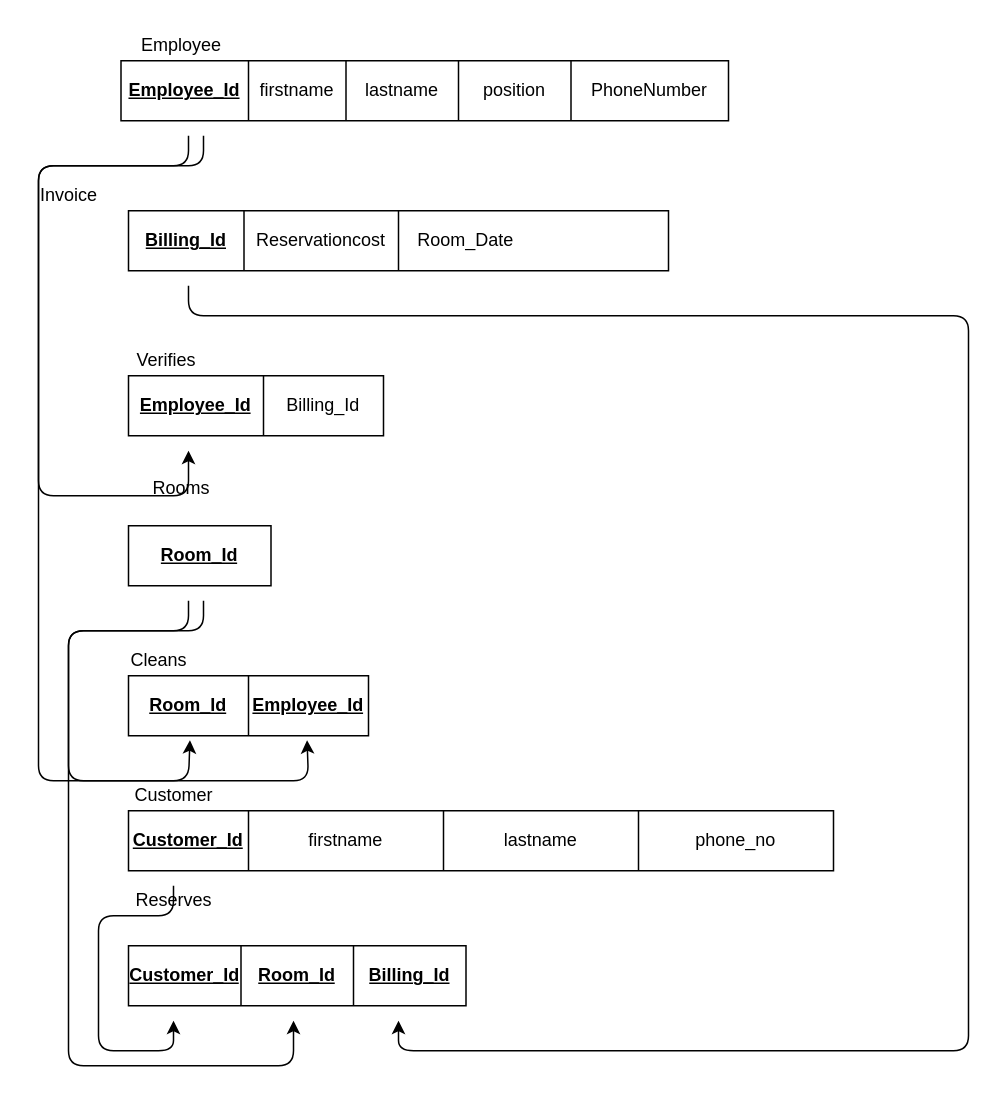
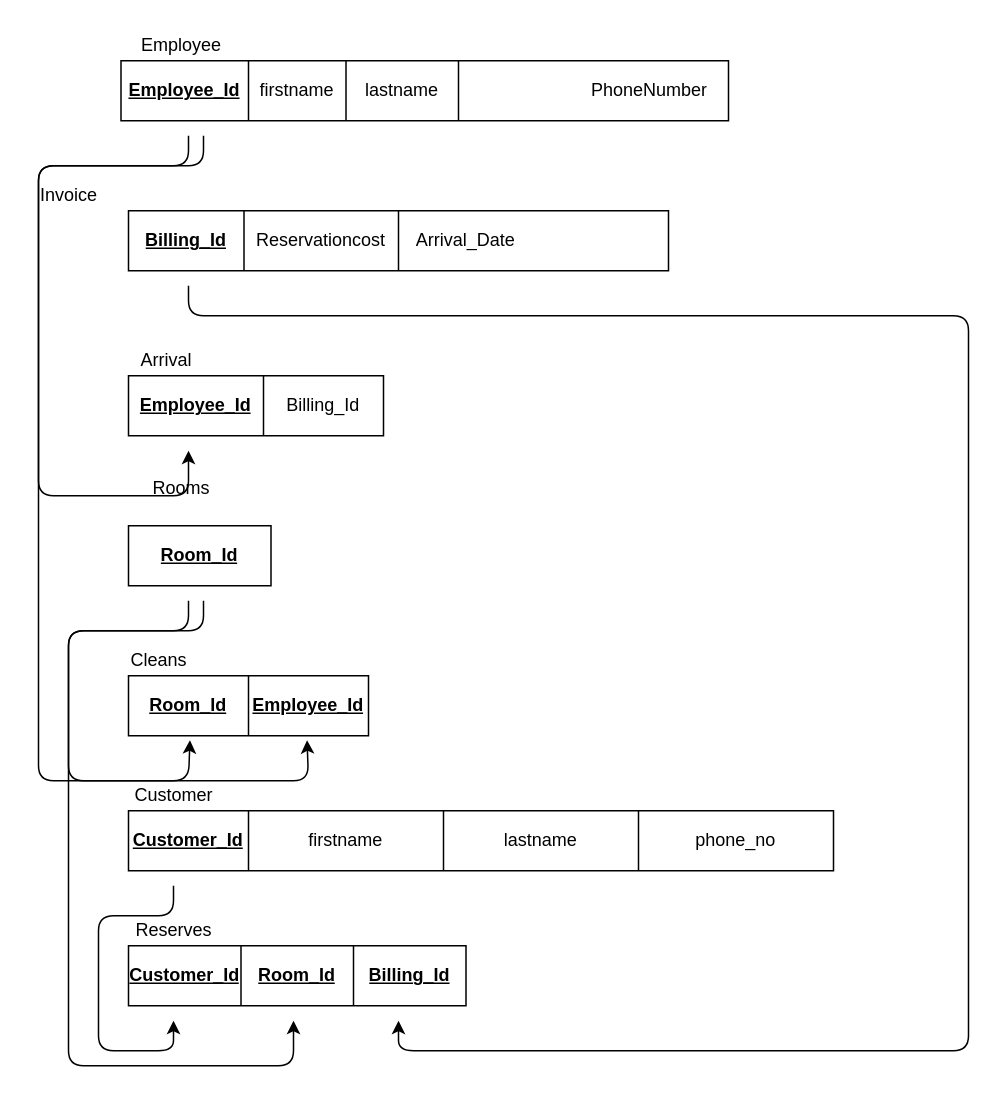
- <mxCell id="26" value="position" style="shape=partialRectangle;html=1;whiteSpace=wrap;connectable=0;overflow=hidden;fillColor=none;top=0;left=0;bottom=0;right=0;" vertex="1" parent="22"><mxGeometry x="225" width="75" height="40" as="geometry" /></mxCell>
- <mxCell id="10" value="Room_Date" style="shape=partialRectangle;html=1;whiteSpace=wrap;connectable=0;overflow=hidden;fillColor=none;top=0;left=0;bottom=0;right=0;" parent="7" vertex="1"><mxGeometry x="180" width="90" height="40" as="geometry" /></mxCell>
+ <mxCell id="10" value="Arrival_Date" style="shape=partialRectangle;html=1;whiteSpace=wrap;connectable=0;overflow=hidden;fillColor=none;top=0;left=0;bottom=0;right=0;" parent="7" vertex="1"><mxGeometry x="180" width="90" height="40" as="geometry" /></mxCell>
- <mxCell id="11" value="Verifies" style="text;html=1;align=center;verticalAlign=middle;resizable=0;points=[];autosize=1;" parent="1" vertex="1"><mxGeometry x="85" y="230" width="50" height="20" as="geometry" /></mxCell>
+ <mxCell id="11" value="Arrival" style="text;html=1;align=center;verticalAlign=middle;resizable=0;points=[];autosize=1;" parent="1" vertex="1"><mxGeometry x="85" y="230" width="50" height="20" as="geometry" /></mxCell>
- <mxCell id="12" value="Reserves" style="text;html=1;align=center;verticalAlign=middle;resizable=0;points=[];autosize=1;" parent="1" vertex="1"><mxGeometry x="80" y="590" width="70" height="20" as="geometry" /></mxCell>
+ <mxCell id="12" value="Reserves" style="text;html=1;align=center;verticalAlign=middle;resizable=0;points=[];autosize=1;" parent="1" vertex="1"><mxGeometry x="80" y="610" width="70" height="20" as="geometry" /></mxCell>
